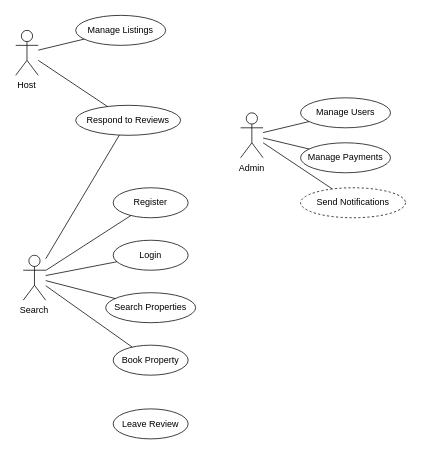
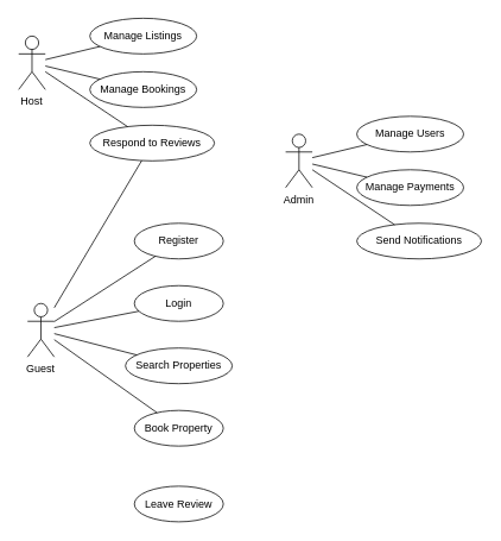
+ <mxCell id="22" style="endArrow=none;" parent="1" source="3" target="11" edge="1"><mxGeometry relative="1" as="geometry" /></mxCell>
+ <mxCell id="11" value="Manage Bookings" style="ellipse;whiteSpace=wrap;html=1;" parent="1" vertex="1"><mxGeometry x="100" y="80" width="120" height="40" as="geometry" /></mxCell>
- <mxCell id="15" value="Send Notifications" style="ellipse;whiteSpace=wrap;html=1;dashed=1;" parent="1" vertex="1"><mxGeometry x="400" y="250" width="140" height="40" as="geometry" /></mxCell>
+ <mxCell id="15" value="Send Notifications" style="ellipse;whiteSpace=wrap;html=1;" parent="1" vertex="1"><mxGeometry x="400" y="250" width="140" height="40" as="geometry" /></mxCell>
- <mxCell id="2" value="Search" style="shape=umlActor;verticalLabelPosition=bottom;verticalAlign=top;" parent="1" vertex="1"><mxGeometry x="30" y="340" width="30" height="60" as="geometry" /></mxCell>
+ <mxCell id="2" value="Guest" style="shape=umlActor;verticalLabelPosition=bottom;verticalAlign=top;" parent="1" vertex="1"><mxGeometry x="30" y="340" width="30" height="60" as="geometry" /></mxCell>
